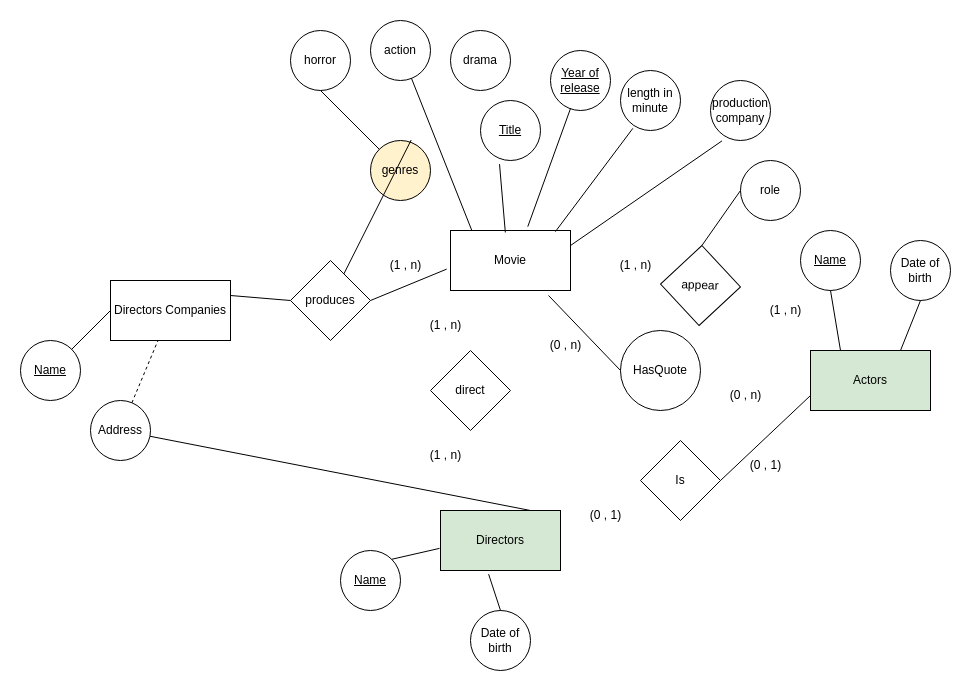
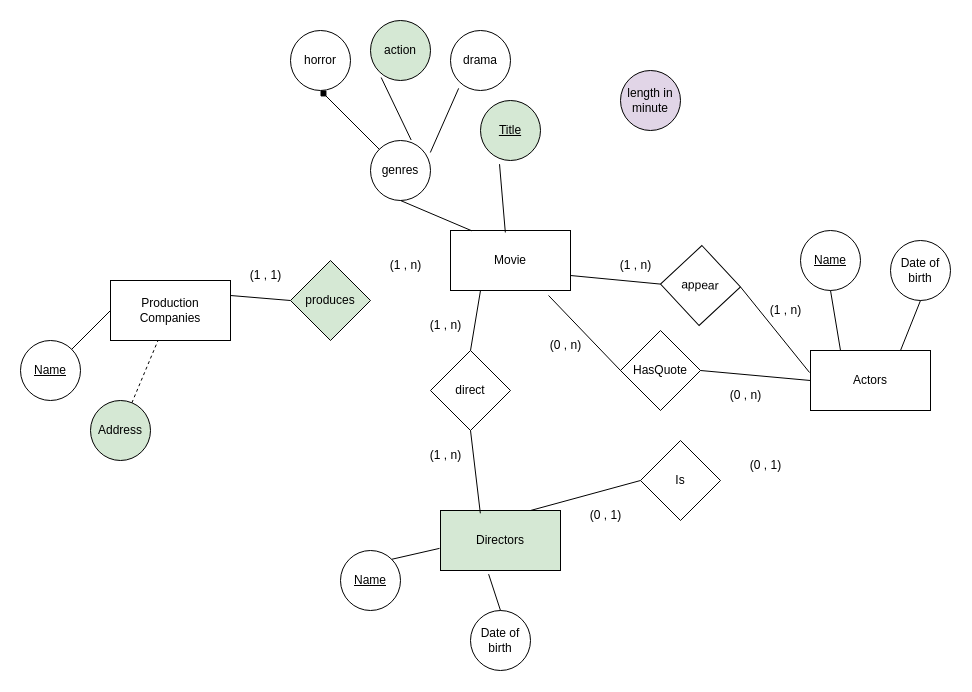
- <mxCell id="9" value="action" style="ellipse;whiteSpace=wrap;html=1;aspect=fixed;" parent="1" vertex="1"><mxGeometry x="370" y="20" width="60" height="60" as="geometry" /></mxCell>
+ <mxCell id="9" value="action" style="ellipse;whiteSpace=wrap;html=1;aspect=fixed;fillColor=#d5e8d4;" parent="1" vertex="1"><mxGeometry x="370" y="20" width="60" height="60" as="geometry" /></mxCell>
- <mxCell id="4" value="&lt;u&gt;Year of release&lt;/u&gt;" style="ellipse;whiteSpace=wrap;html=1;aspect=fixed;" parent="1" vertex="1"><mxGeometry x="550" y="50" width="60" height="60" as="geometry" /></mxCell>
- <mxCell id="11" value="" style="endArrow=none;html=1;rounded=0;exitX=0;exitY=0;exitDx=0;exitDy=0;entryX=0.5;entryY=1;entryDx=0;entryDy=0;" parent="1" source="7" target="8" edge="1"><mxGeometry width="50" height="50" relative="1" as="geometry"><mxPoint x="710" y="370" as="sourcePoint" /><mxPoint x="760" y="320" as="targetPoint" /></mxGeometry></mxCell>
+ <mxCell id="11" value="" style="endArrow=diamond;html=1;rounded=0;exitX=0;exitY=0;exitDx=0;exitDy=0;entryX=0.5;entryY=1;entryDx=0;entryDy=0;" parent="1" source="7" target="8" edge="1"><mxGeometry width="50" height="50" relative="1" as="geometry"><mxPoint x="710" y="370" as="sourcePoint" /><mxPoint x="760" y="320" as="targetPoint" /></mxGeometry></mxCell>
- <mxCell id="5" value="length in minute" style="ellipse;whiteSpace=wrap;html=1;aspect=fixed;" parent="1" vertex="1"><mxGeometry x="620" y="70" width="60" height="60" as="geometry" /></mxCell>
+ <mxCell id="5" value="length in minute" style="ellipse;whiteSpace=wrap;html=1;aspect=fixed;fillColor=#e1d5e7;" parent="1" vertex="1"><mxGeometry x="620" y="70" width="60" height="60" as="geometry" /></mxCell>
- <mxCell id="6" value="production company" style="ellipse;whiteSpace=wrap;html=1;aspect=fixed;" parent="1" vertex="1"><mxGeometry x="710" y="80" width="60" height="60" as="geometry" /></mxCell>
+ <mxCell id="13" value="" style="endArrow=none;html=1;rounded=0;exitX=0.997;exitY=0.2;exitDx=0;exitDy=0;entryX=0.136;entryY=0.964;entryDx=0;entryDy=0;exitPerimeter=0;entryPerimeter=0;" parent="1" source="7" target="10" edge="1"><mxGeometry width="50" height="50" relative="1" as="geometry"><mxPoint x="381" y="200" as="sourcePoint" /><mxPoint x="421" y="137" as="targetPoint" /></mxGeometry></mxCell>
- <mxCell id="3" value="Title" style="ellipse;whiteSpace=wrap;html=1;aspect=fixed;fontStyle=4" parent="1" vertex="1"><mxGeometry x="480" y="100" width="60" height="60" as="geometry" /></mxCell>
+ <mxCell id="3" value="Title" style="ellipse;whiteSpace=wrap;html=1;aspect=fixed;fontStyle=4;fillColor=#d5e8d4;" parent="1" vertex="1"><mxGeometry x="480" y="100" width="60" height="60" as="geometry" /></mxCell>
- <mxCell id="14" value="" style="endArrow=none;html=1;rounded=0;exitX=0.179;exitY=0.006;exitDx=0;exitDy=0;exitPerimeter=0;" parent="1" source="2" target="9" edge="1"><mxGeometry width="50" height="50" relative="1" as="geometry"><mxPoint x="710" y="370" as="sourcePoint" /><mxPoint x="760" y="320" as="targetPoint" /></mxGeometry></mxCell>
+ <mxCell id="14" value="" style="endArrow=none;html=1;rounded=0;exitX=0.179;exitY=0.006;exitDx=0;exitDy=0;exitPerimeter=0;entryX=0.5;entryY=1;entryDx=0;entryDy=0;" parent="1" source="2" target="7" edge="1"><mxGeometry width="50" height="50" relative="1" as="geometry"><mxPoint x="710" y="370" as="sourcePoint" /><mxPoint x="760" y="320" as="targetPoint" /></mxGeometry></mxCell>
- <mxCell id="16" value="" style="endArrow=none;html=1;rounded=0;exitX=0.644;exitY=-0.064;exitDx=0;exitDy=0;exitPerimeter=0;" parent="1" source="2" target="4" edge="1"><mxGeometry width="50" height="50" relative="1" as="geometry"><mxPoint x="455" y="332" as="sourcePoint" /><mxPoint x="469" y="254" as="targetPoint" /></mxGeometry></mxCell>
- <mxCell id="7" value="genres" style="ellipse;whiteSpace=wrap;html=1;aspect=fixed;fillColor=#fff2cc;" parent="1" vertex="1"><mxGeometry x="370" y="140" width="60" height="60" as="geometry" /></mxCell>
+ <mxCell id="7" value="genres" style="ellipse;whiteSpace=wrap;html=1;aspect=fixed;" parent="1" vertex="1"><mxGeometry x="370" y="140" width="60" height="60" as="geometry" /></mxCell>
- <mxCell id="17" value="" style="endArrow=none;html=1;rounded=0;exitX=0.874;exitY=0.019;exitDx=0;exitDy=0;exitPerimeter=0;entryX=0.206;entryY=0.964;entryDx=0;entryDy=0;entryPerimeter=0;" parent="1" source="2" target="5" edge="1"><mxGeometry width="50" height="50" relative="1" as="geometry"><mxPoint x="465" y="342" as="sourcePoint" /><mxPoint x="479" y="264" as="targetPoint" /></mxGeometry></mxCell>
- <mxCell id="26" value="role" style="ellipse;whiteSpace=wrap;html=1;aspect=fixed;" parent="1" vertex="1"><mxGeometry x="740" y="160" width="60" height="60" as="geometry" /></mxCell>
- <mxCell id="18" value="" style="endArrow=none;html=1;rounded=0;exitX=1;exitY=0.25;exitDx=0;exitDy=0;entryX=0.192;entryY=1.006;entryDx=0;entryDy=0;entryPerimeter=0;" parent="1" source="2" target="6" edge="1"><mxGeometry width="50" height="50" relative="1" as="geometry"><mxPoint x="525" y="331" as="sourcePoint" /><mxPoint x="622" y="258" as="targetPoint" /></mxGeometry></mxCell>
- <mxCell id="12" value="" style="endArrow=none;html=1;rounded=0;exitX=0.678;exitY=-0.008;exitDx=0;exitDy=0;exitPerimeter=0;" parent="1" source="7" target="44" edge="1"><mxGeometry width="50" height="50" relative="1" as="geometry"><mxPoint x="349" y="209" as="sourcePoint" /><mxPoint x="370" y="130" as="targetPoint" /></mxGeometry></mxCell>
+ <mxCell id="12" value="" style="endArrow=none;html=1;rounded=0;exitX=0.678;exitY=-0.008;exitDx=0;exitDy=0;entryX=0.178;entryY=0.95;entryDx=0;entryDy=0;exitPerimeter=0;entryPerimeter=0;" parent="1" source="7" target="9" edge="1"><mxGeometry width="50" height="50" relative="1" as="geometry"><mxPoint x="349" y="209" as="sourcePoint" /><mxPoint x="370" y="130" as="targetPoint" /></mxGeometry></mxCell>
- <mxCell id="27" value="" style="endArrow=none;html=1;rounded=0;exitX=0.5;exitY=0;exitDx=0;exitDy=0;entryX=0;entryY=0.5;entryDx=0;entryDy=0;" parent="1" source="25" target="26" edge="1"><mxGeometry width="50" height="50" relative="1" as="geometry"><mxPoint x="540" y="345" as="sourcePoint" /><mxPoint x="722" y="260" as="targetPoint" /></mxGeometry></mxCell>
+ <mxCell id="46" value="(1 , 1)" style="text;html=1;align=center;verticalAlign=middle;resizable=0;points=[];autosize=1;strokeColor=none;fillColor=none;" parent="1" vertex="1"><mxGeometry x="240" y="260" width="50" height="30" as="geometry" /></mxCell>
+ <mxCell id="34" value="" style="endArrow=none;html=1;rounded=0;exitX=0;exitY=0.5;exitDx=0;exitDy=0;entryX=1;entryY=0.75;entryDx=0;entryDy=0;" parent="1" target="2" edge="1" source="25"><mxGeometry width="50" height="50" relative="1" as="geometry"><mxPoint x="634" y="360" as="sourcePoint" /><mxPoint x="531" y="356" as="targetPoint" /></mxGeometry></mxCell>
- <mxCell id="45" value="" style="endArrow=none;html=1;rounded=0;exitX=1;exitY=0.5;exitDx=0;exitDy=0;entryX=-0.032;entryY=0.644;entryDx=0;entryDy=0;entryPerimeter=0;" parent="1" source="44" target="2" edge="1"><mxGeometry width="50" height="50" relative="1" as="geometry"><mxPoint x="490" y="360" as="sourcePoint" /><mxPoint x="490" y="300" as="targetPoint" /></mxGeometry></mxCell>
- <mxCell id="44" value="produces" style="rhombus;whiteSpace=wrap;html=1;" parent="1" vertex="1"><mxGeometry x="290" y="260" width="80" height="80" as="geometry" /></mxCell>
+ <mxCell id="44" value="produces" style="rhombus;whiteSpace=wrap;html=1;fillColor=#d5e8d4;" parent="1" vertex="1"><mxGeometry x="290" y="260" width="80" height="80" as="geometry" /></mxCell>
- <mxCell id="38" value="Directors Companies" style="rounded=0;whiteSpace=wrap;html=1;" parent="1" vertex="1"><mxGeometry x="110" y="280" width="120" height="60" as="geometry" /></mxCell>
+ <mxCell id="38" value="Production Companies" style="rounded=0;whiteSpace=wrap;html=1;" parent="1" vertex="1"><mxGeometry x="110" y="280" width="120" height="60" as="geometry" /></mxCell>
+ <mxCell id="35" value="" style="endArrow=none;html=1;rounded=0;exitX=0.5;exitY=0;exitDx=0;exitDy=0;entryX=0.25;entryY=1;entryDx=0;entryDy=0;" parent="1" source="33" target="2" edge="1"><mxGeometry width="50" height="50" relative="1" as="geometry"><mxPoint x="644" y="370" as="sourcePoint" /><mxPoint x="541" y="366" as="targetPoint" /></mxGeometry></mxCell>
+ <mxCell id="28" value="" style="endArrow=none;html=1;rounded=0;exitX=-0.008;exitY=0.367;exitDx=0;exitDy=0;entryX=1;entryY=0.5;entryDx=0;entryDy=0;exitPerimeter=0;" parent="1" source="19" target="25" edge="1"><mxGeometry width="50" height="50" relative="1" as="geometry"><mxPoint x="850" y="360" as="sourcePoint" /><mxPoint x="840" y="300" as="targetPoint" /></mxGeometry></mxCell>
- <mxCell id="55" value="HasQuote" style="ellipse;whiteSpace=wrap;html=1;" vertex="1" parent="1"><mxGeometry x="620" y="330" width="80" height="80" as="geometry" /></mxCell>
+ <mxCell id="55" value="HasQuote" style="rhombus;whiteSpace=wrap;html=1;" vertex="1" parent="1"><mxGeometry x="620" y="330" width="80" height="80" as="geometry" /></mxCell>
+ <mxCell id="56" value="" style="endArrow=none;html=1;rounded=0;exitX=0;exitY=0.5;exitDx=0;exitDy=0;entryX=1;entryY=0.5;entryDx=0;entryDy=0;" edge="1" parent="1" source="19" target="55"><mxGeometry width="50" height="50" relative="1" as="geometry"><mxPoint x="819" y="382" as="sourcePoint" /><mxPoint x="750" y="296" as="targetPoint" /></mxGeometry></mxCell>
- <mxCell id="19" value="Actors" style="rounded=0;whiteSpace=wrap;html=1;fillColor=#d5e8d4;" parent="1" vertex="1"><mxGeometry x="810" y="350" width="120" height="60" as="geometry" /></mxCell>
+ <mxCell id="19" value="Actors" style="rounded=0;whiteSpace=wrap;html=1;" parent="1" vertex="1"><mxGeometry x="810" y="350" width="120" height="60" as="geometry" /></mxCell>
- <mxCell id="40" value="Address" style="ellipse;whiteSpace=wrap;html=1;aspect=fixed;" parent="1" vertex="1"><mxGeometry x="90" y="400" width="60" height="60" as="geometry" /></mxCell>
+ <mxCell id="40" value="Address" style="ellipse;whiteSpace=wrap;html=1;aspect=fixed;fillColor=#d5e8d4;" parent="1" vertex="1"><mxGeometry x="90" y="400" width="60" height="60" as="geometry" /></mxCell>
- <mxCell id="54" value="" style="endArrow=none;html=1;rounded=0;exitX=0;exitY=0.75;exitDx=0;exitDy=0;entryX=1;entryY=0.5;entryDx=0;entryDy=0;" edge="1" parent="1" source="19" target="53"><mxGeometry width="50" height="50" relative="1" as="geometry"><mxPoint x="819" y="382" as="sourcePoint" /><mxPoint x="724" y="370" as="targetPoint" /></mxGeometry></mxCell>
+ <mxCell id="36" value="" style="endArrow=none;html=1;rounded=0;exitX=0.332;exitY=0.047;exitDx=0;exitDy=0;entryX=0.5;entryY=1;entryDx=0;entryDy=0;exitPerimeter=0;" parent="1" source="20" target="33" edge="1"><mxGeometry width="50" height="50" relative="1" as="geometry"><mxPoint x="490" y="420" as="sourcePoint" /><mxPoint x="450" y="390" as="targetPoint" /></mxGeometry></mxCell>
- <mxCell id="37" value="" style="endArrow=none;html=1;rounded=0;exitX=0.75;exitY=0;exitDx=0;exitDy=0;" parent="1" source="20" target="40" edge="1"><mxGeometry width="50" height="50" relative="1" as="geometry"><mxPoint x="480" y="528" as="sourcePoint" /><mxPoint x="670" y="480" as="targetPoint" /></mxGeometry></mxCell>
+ <mxCell id="37" value="" style="endArrow=none;html=1;rounded=0;exitX=0.75;exitY=0;exitDx=0;exitDy=0;entryX=0;entryY=0.5;entryDx=0;entryDy=0;" parent="1" source="20" target="53" edge="1"><mxGeometry width="50" height="50" relative="1" as="geometry"><mxPoint x="480" y="528" as="sourcePoint" /><mxPoint x="670" y="480" as="targetPoint" /></mxGeometry></mxCell>
